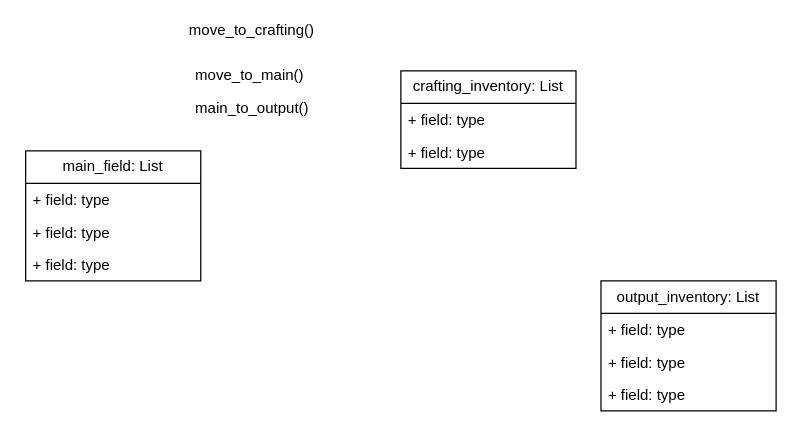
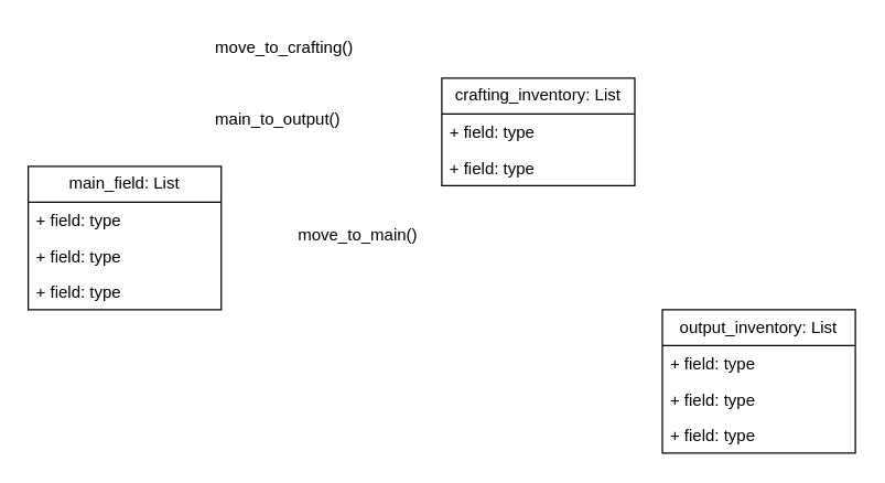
- <mxCell id="13" value="move_to_crafting()" style="text;strokeColor=none;fillColor=none;align=left;verticalAlign=top;spacingLeft=4;spacingRight=4;overflow=hidden;rotatable=0;points=[[0,0.5],[1,0.5]];portConstraint=eastwest;whiteSpace=wrap;html=1;" vertex="1" parent="1"><mxGeometry x="145" y="10" width="140" height="26" as="geometry" /></mxCell>
+ <mxCell id="13" value="move_to_crafting()" style="text;strokeColor=none;fillColor=none;align=left;verticalAlign=top;spacingLeft=4;spacingRight=4;overflow=hidden;rotatable=0;points=[[0,0.5],[1,0.5]];portConstraint=eastwest;whiteSpace=wrap;html=1;" vertex="1" parent="1"><mxGeometry x="150" y="20" width="140" height="26" as="geometry" /></mxCell>
- <mxCell id="14" value="move_to_main()" style="text;strokeColor=none;fillColor=none;align=left;verticalAlign=top;spacingLeft=4;spacingRight=4;overflow=hidden;rotatable=0;points=[[0,0.5],[1,0.5]];portConstraint=eastwest;whiteSpace=wrap;html=1;" vertex="1" parent="1"><mxGeometry x="150" y="46" width="140" height="26" as="geometry" /></mxCell>
+ <mxCell id="14" value="move_to_main()" style="text;strokeColor=none;fillColor=none;align=left;verticalAlign=top;spacingLeft=4;spacingRight=4;overflow=hidden;rotatable=0;points=[[0,0.5],[1,0.5]];portConstraint=eastwest;whiteSpace=wrap;html=1;" vertex="1" parent="1"><mxGeometry x="210" y="156" width="140" height="26" as="geometry" /></mxCell>
